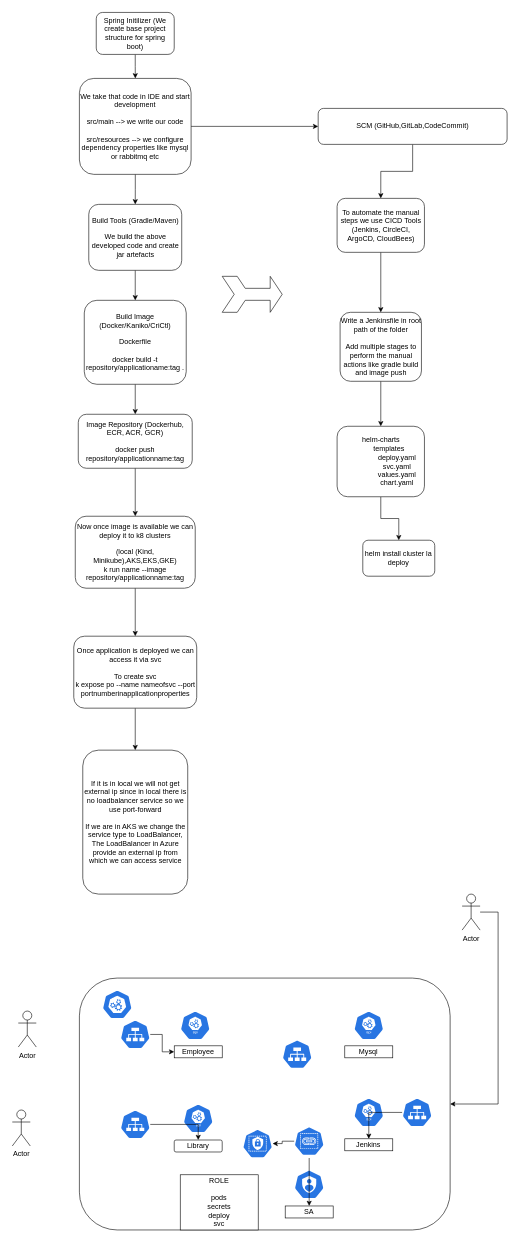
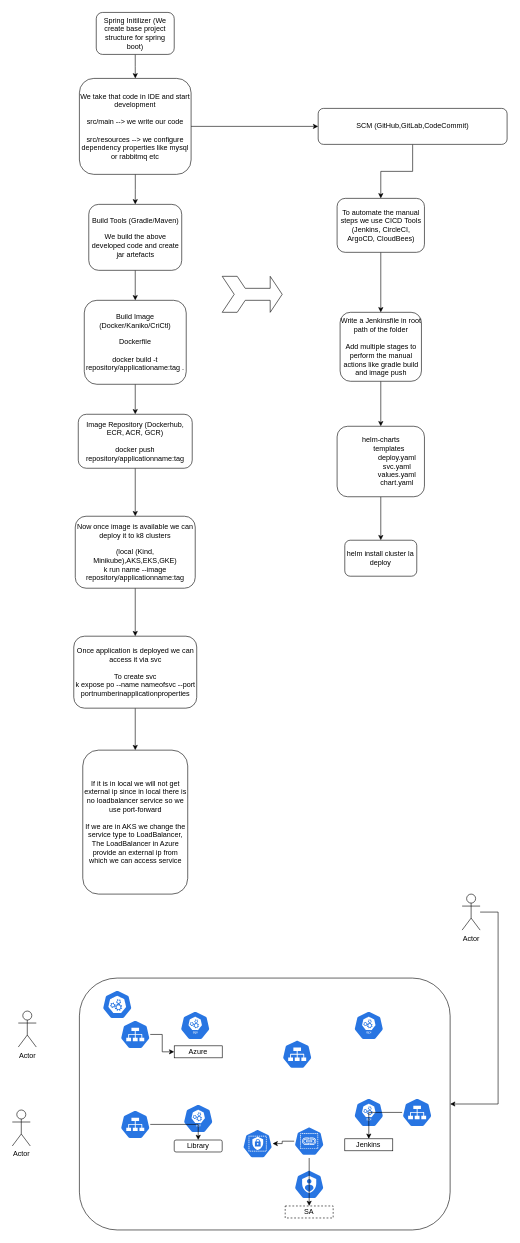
- <mxCell id="27" value="helm install cluster la deploy" style="whiteSpace=wrap;html=1;rounded=1;" vertex="1" parent="1"><mxGeometry x="604.375" y="900" width="120" height="60" as="geometry" /></mxCell>
+ <mxCell id="27" value="helm install cluster la deploy" style="whiteSpace=wrap;html=1;rounded=1;" vertex="1" parent="1"><mxGeometry x="574.375" y="900" width="120" height="60" as="geometry" /></mxCell>
- <mxCell id="33" value="Employee" style="rounded=0;whiteSpace=wrap;html=1;" vertex="1" parent="1"><mxGeometry x="290" y="1743" width="80" height="20" as="geometry" /></mxCell>
+ <mxCell id="33" value="Azure" style="rounded=0;whiteSpace=wrap;html=1;" vertex="1" parent="1"><mxGeometry x="290" y="1743" width="80" height="20" as="geometry" /></mxCell>
- <mxCell id="35" value="Mysql" style="rounded=0;whiteSpace=wrap;html=1;" vertex="1" parent="1"><mxGeometry x="574.38" y="1743" width="80" height="20" as="geometry" /></mxCell>
- <mxCell id="41" value="ROLE&lt;br&gt;&lt;br&gt;pods&lt;br&gt;secrets&lt;br&gt;deploy&lt;br&gt;svc" style="rounded=0;whiteSpace=wrap;html=1;" vertex="1" parent="1"><mxGeometry x="300" y="1958" width="130" height="92" as="geometry" /></mxCell>
- <mxCell id="39" value="SA" style="rounded=0;whiteSpace=wrap;html=1;" vertex="1" parent="1"><mxGeometry x="475" y="2010" width="80" height="20" as="geometry" /></mxCell>
+ <mxCell id="39" value="SA" style="rounded=0;whiteSpace=wrap;html=1;dashed=1;" vertex="1" parent="1"><mxGeometry x="475" y="2010" width="80" height="20" as="geometry" /></mxCell>
